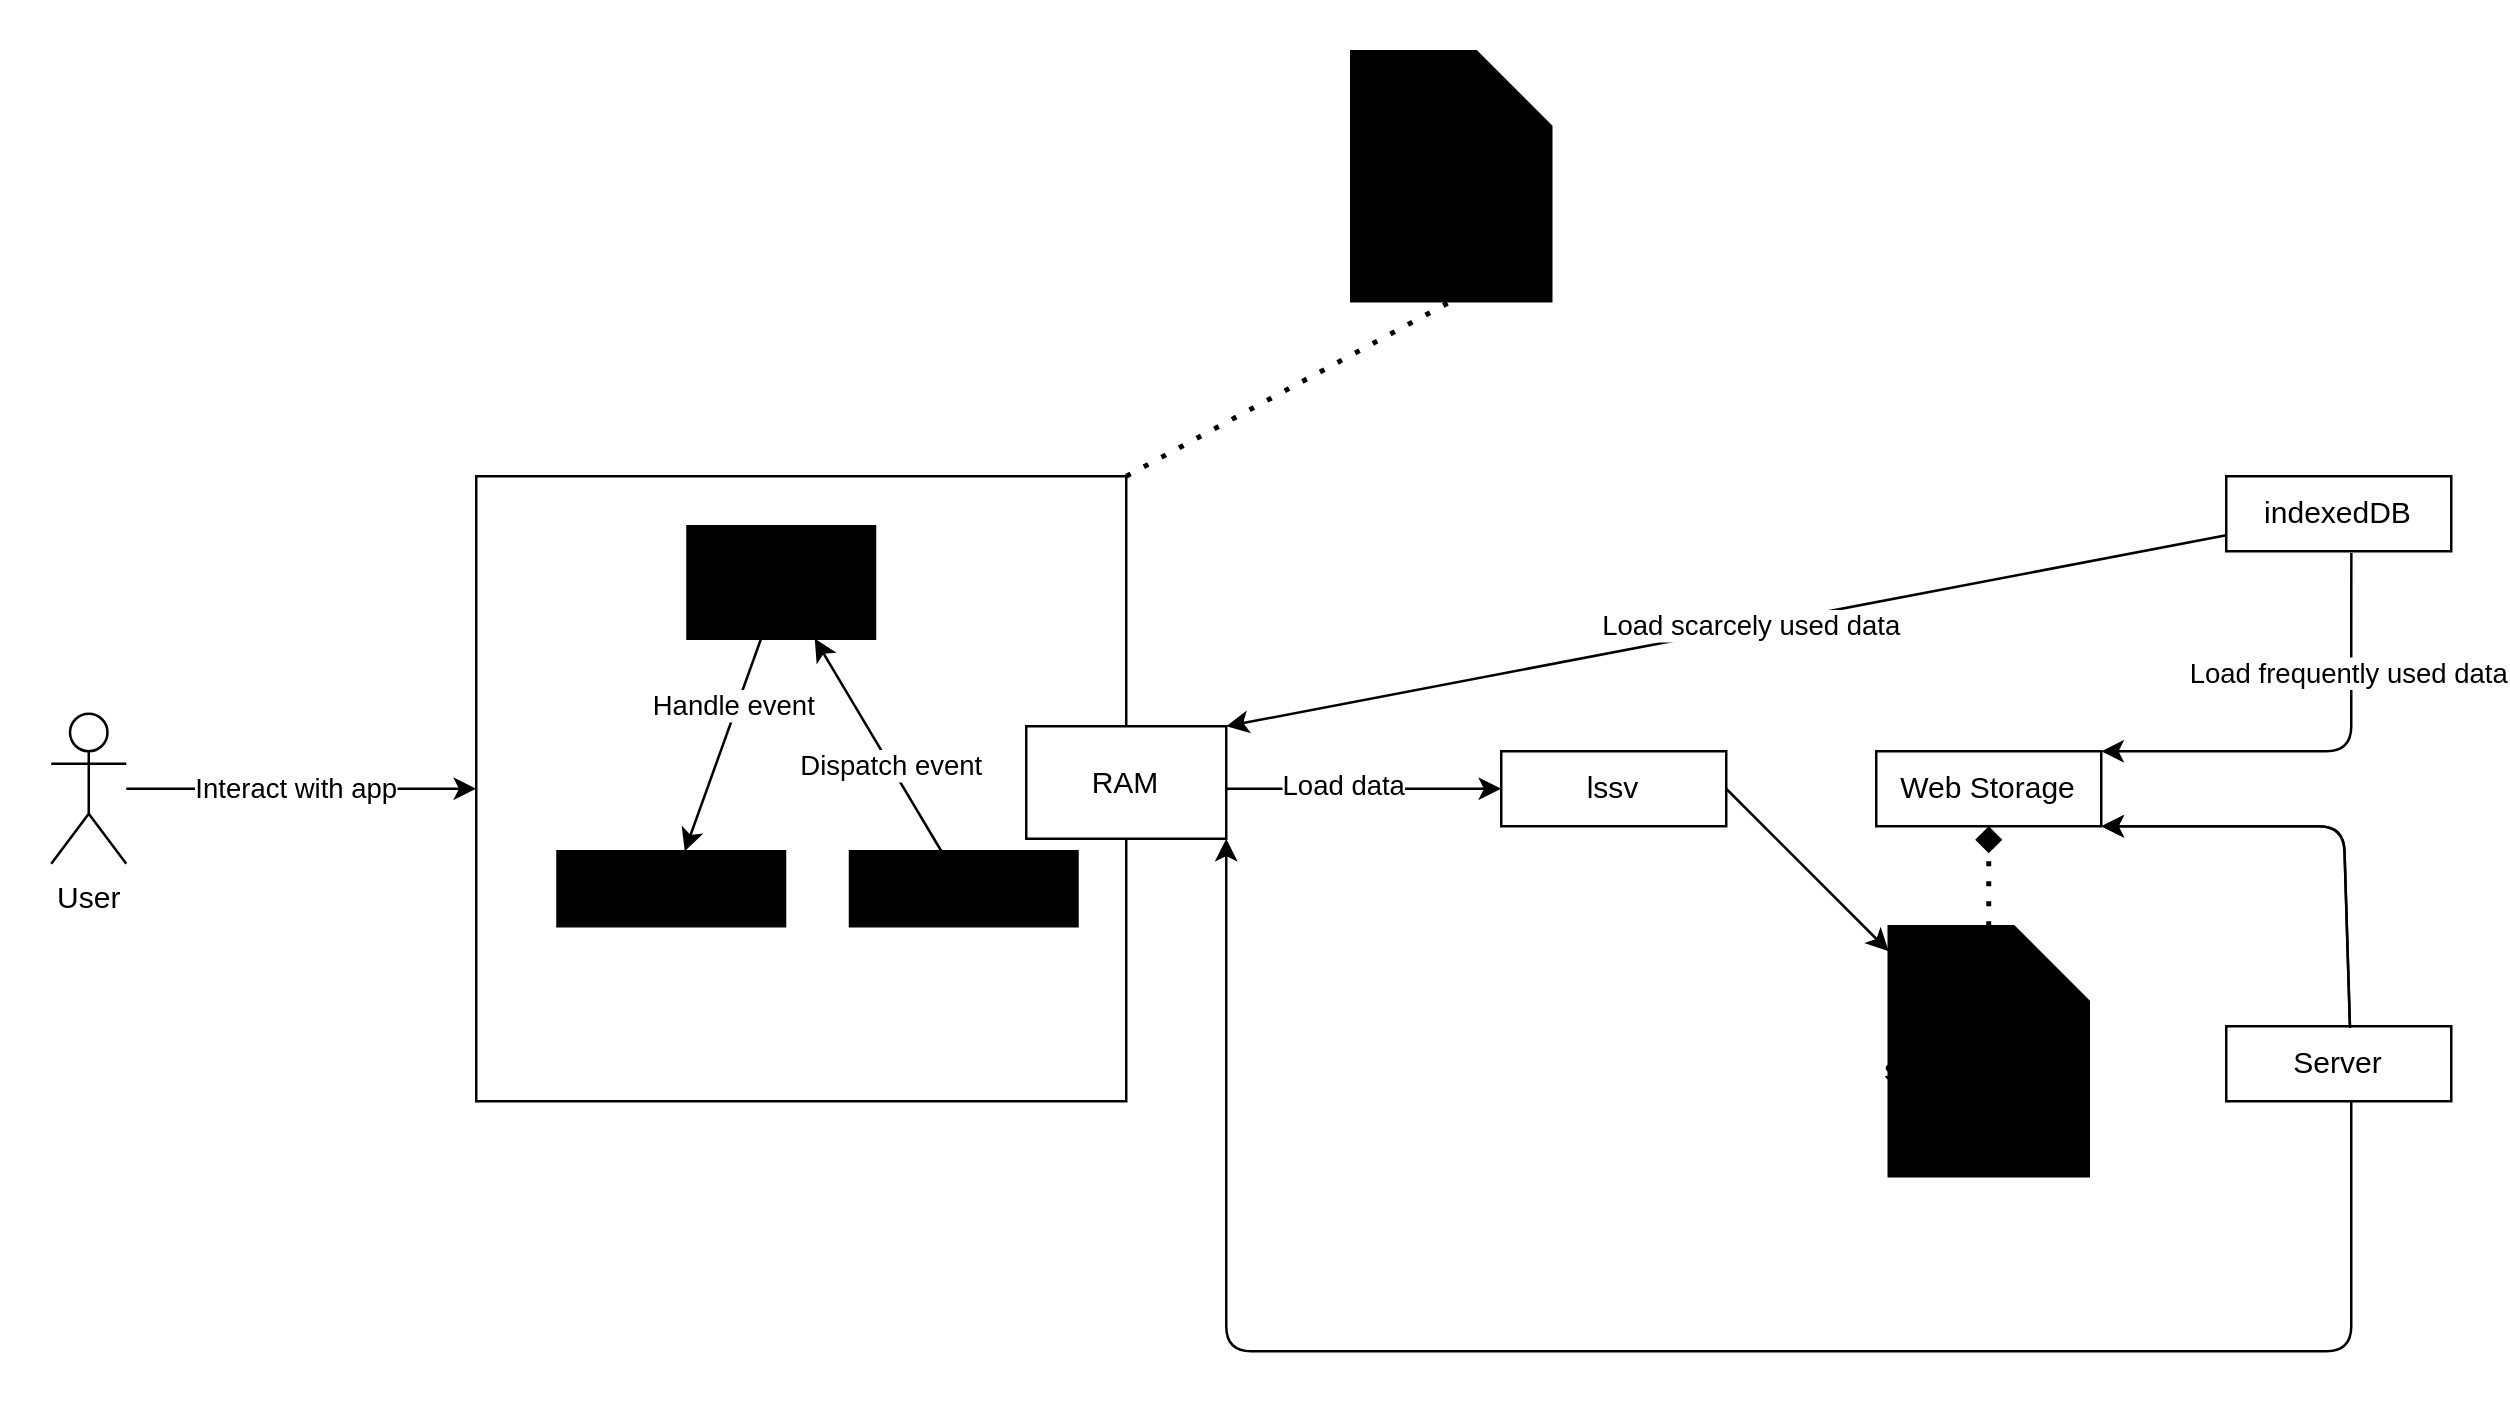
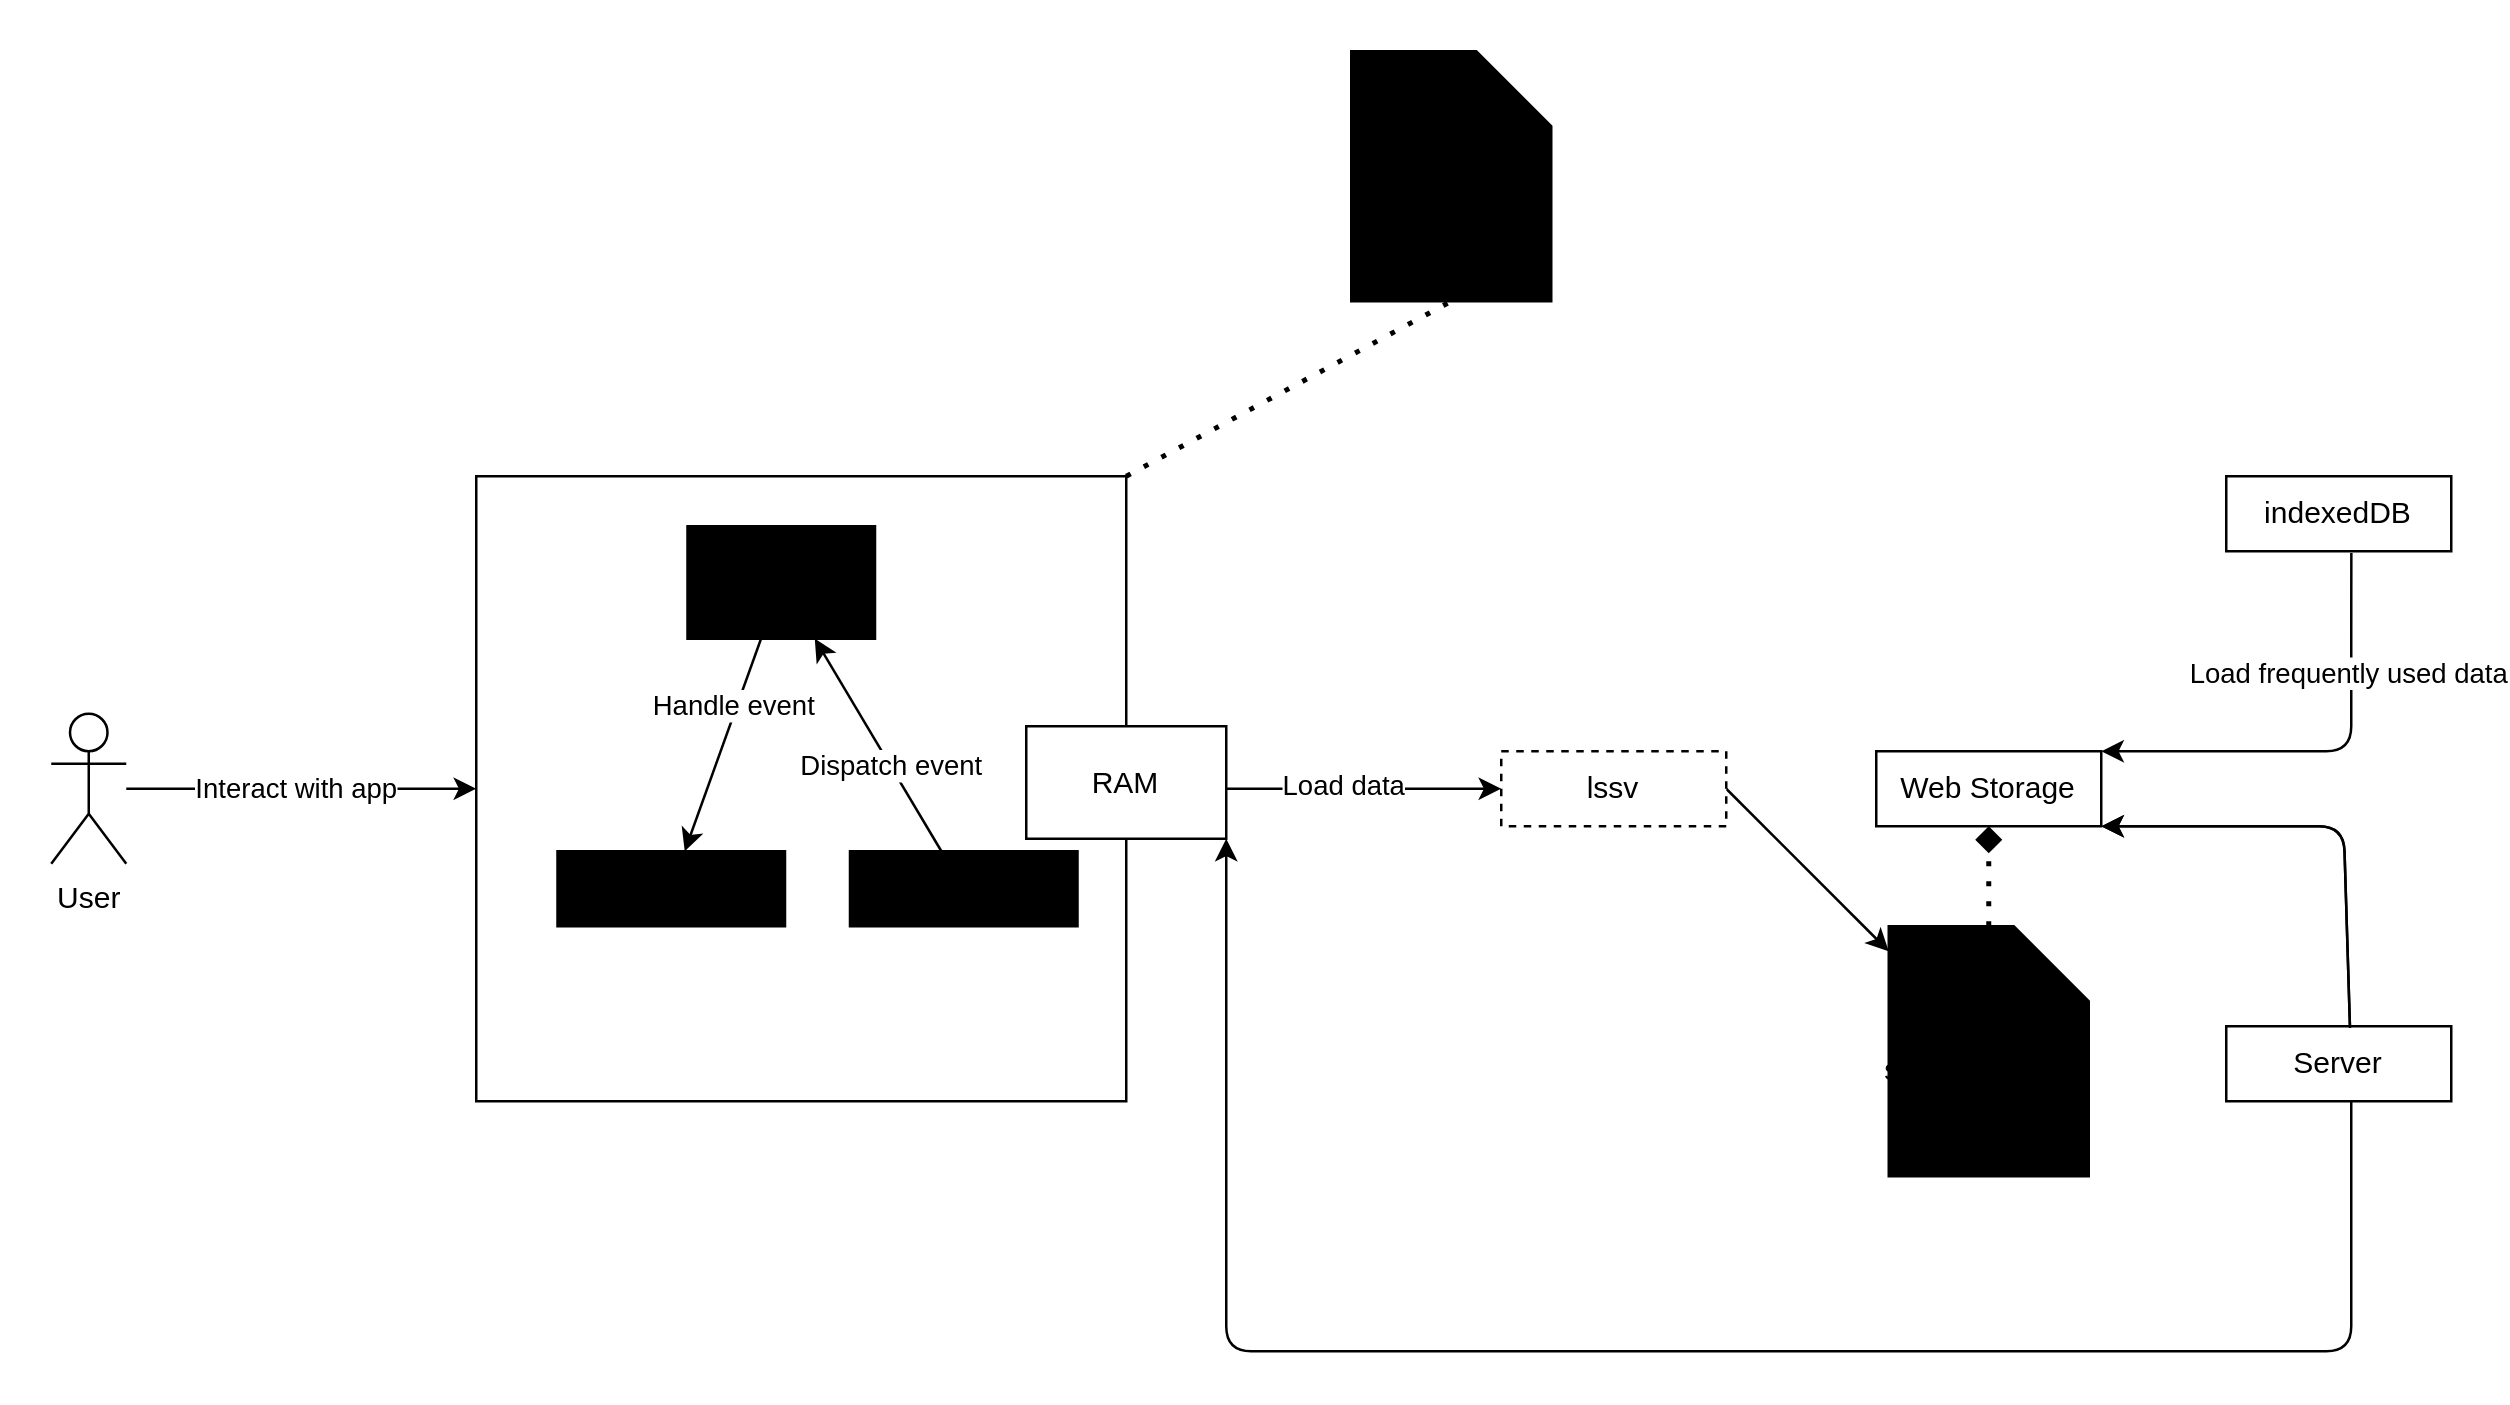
- <mxCell id="32" style="edgeStyle=none;html=1;entryX=1;entryY=0;entryDx=0;entryDy=0;" edge="1" parent="1" source="26" target="21"><mxGeometry relative="1" as="geometry"><mxPoint x="660" y="205" as="targetPoint" /></mxGeometry></mxCell>
- <mxCell id="33" value="Load scarcely used data" style="edgeLabel;html=1;align=center;verticalAlign=middle;resizable=0;points=[];" vertex="1" connectable="0" parent="32"><mxGeometry x="-0.045" relative="1" as="geometry"><mxPoint as="offset" /></mxGeometry></mxCell>
- <mxCell id="8" value="lssv" style="rounded=0;whiteSpace=wrap;html=1;" parent="1" vertex="1"><mxGeometry x="600" y="300" width="90" height="30" as="geometry" /></mxCell>
+ <mxCell id="8" value="lssv" style="rounded=0;whiteSpace=wrap;html=1;dashed=1;" parent="1" vertex="1"><mxGeometry x="600" y="300" width="90" height="30" as="geometry" /></mxCell>
